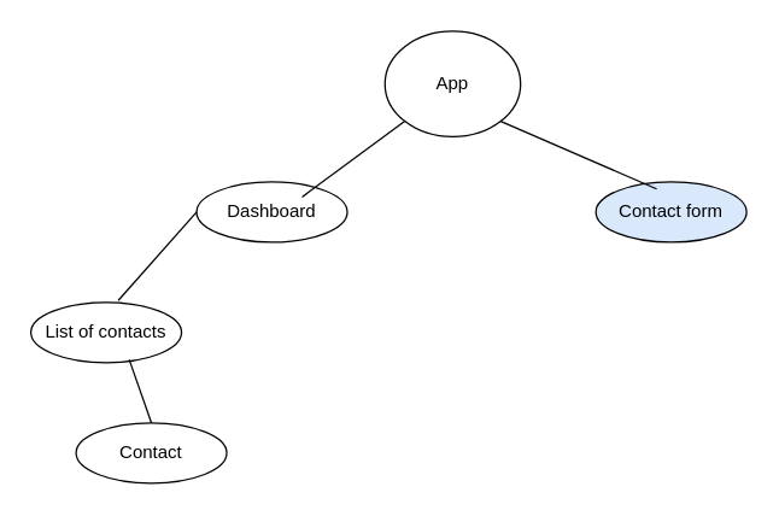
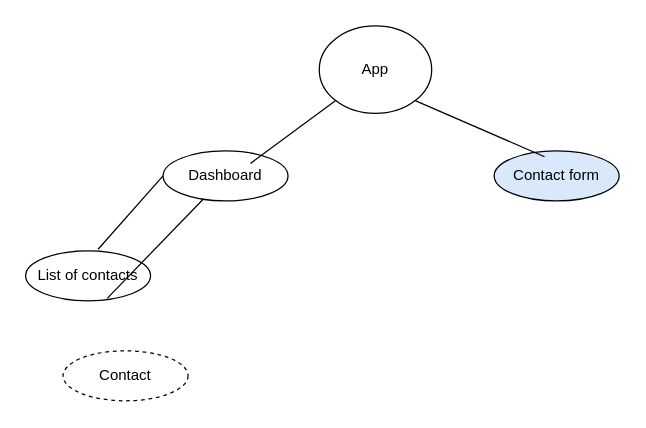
- <mxCell id="8" value="" style="endArrow=none;html=1;rounded=0;exitX=0.653;exitY=0.95;exitDx=0;exitDy=0;exitPerimeter=0;entryX=0.5;entryY=0;entryDx=0;entryDy=0;" edge="1" parent="1" source="6" target="7"><mxGeometry relative="1" as="geometry"><mxPoint x="220" y="230" as="sourcePoint" /><mxPoint x="380" y="230" as="targetPoint" /></mxGeometry></mxCell>
+ <mxCell id="8" value="" style="endArrow=none;html=1;rounded=0;exitX=0.653;exitY=0.95;exitDx=0;exitDy=0;exitPerimeter=0;" edge="1" parent="1" source="6" target="3"><mxGeometry relative="1" as="geometry"><mxPoint x="220" y="230" as="sourcePoint" /><mxPoint x="380" y="230" as="targetPoint" /></mxGeometry></mxCell>
- <mxCell id="7" value="Contact" style="ellipse;whiteSpace=wrap;html=1;align=center;" vertex="1" parent="1"><mxGeometry x="50" y="280" width="100" height="40" as="geometry" /></mxCell>
+ <mxCell id="7" value="Contact" style="ellipse;whiteSpace=wrap;html=1;align=center;dashed=1;" vertex="1" parent="1"><mxGeometry x="50" y="280" width="100" height="40" as="geometry" /></mxCell>
